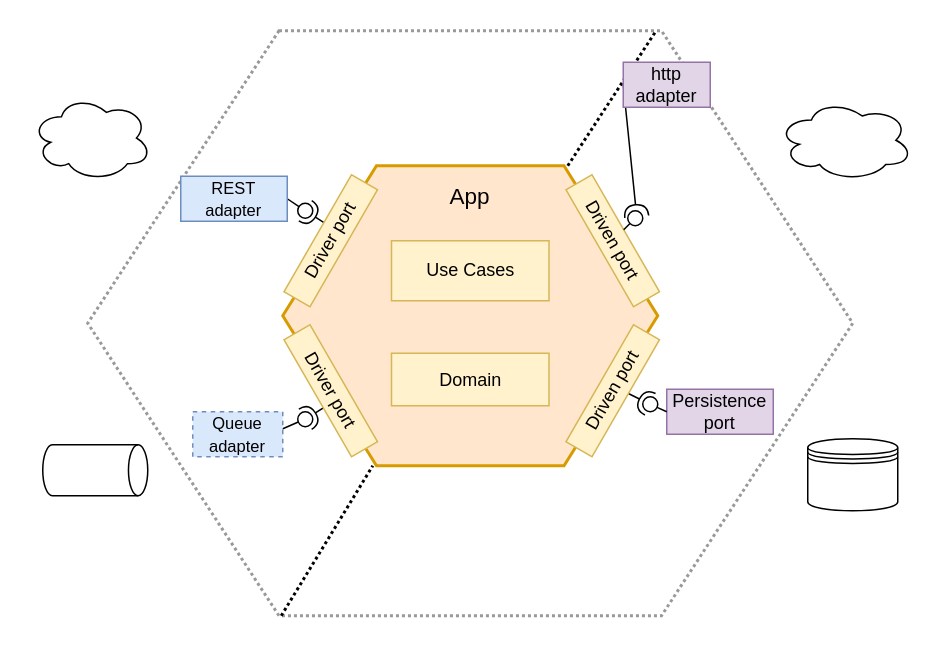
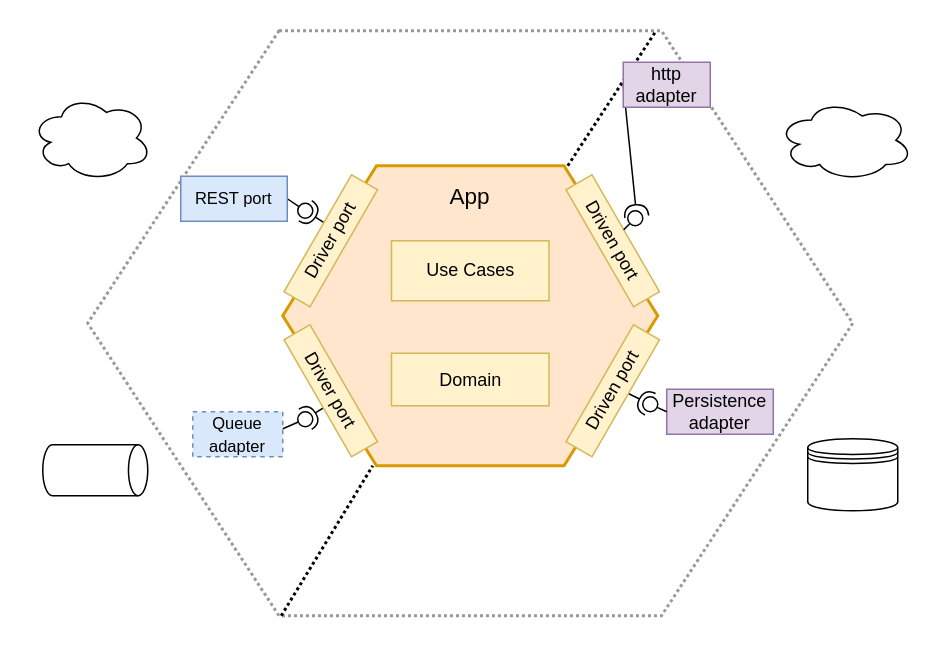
- <mxCell id="9" value="&lt;font style=&quot;font-size: 11px&quot;&gt;REST adapter&lt;/font&gt;" style="rounded=0;whiteSpace=wrap;html=1;fillColor=#dae8fc;strokeColor=#6c8ebf;" parent="1" vertex="1"><mxGeometry x="120" y="117" width="71" height="30" as="geometry" /></mxCell>
+ <mxCell id="9" value="&lt;font style=&quot;font-size: 11px&quot;&gt;REST port&lt;/font&gt;" style="rounded=0;whiteSpace=wrap;html=1;fillColor=#dae8fc;strokeColor=#6c8ebf;" parent="1" vertex="1"><mxGeometry x="120" y="117" width="71" height="30" as="geometry" /></mxCell>
- <mxCell id="13" value="Persistence port" style="rounded=0;whiteSpace=wrap;html=1;fillColor=#e1d5e7;strokeColor=#9673a6;" parent="1" vertex="1"><mxGeometry x="444" y="259" width="71" height="30" as="geometry" /></mxCell>
+ <mxCell id="13" value="Persistence adapter" style="rounded=0;whiteSpace=wrap;html=1;fillColor=#e1d5e7;strokeColor=#9673a6;" parent="1" vertex="1"><mxGeometry x="444" y="259" width="71" height="30" as="geometry" /></mxCell>
